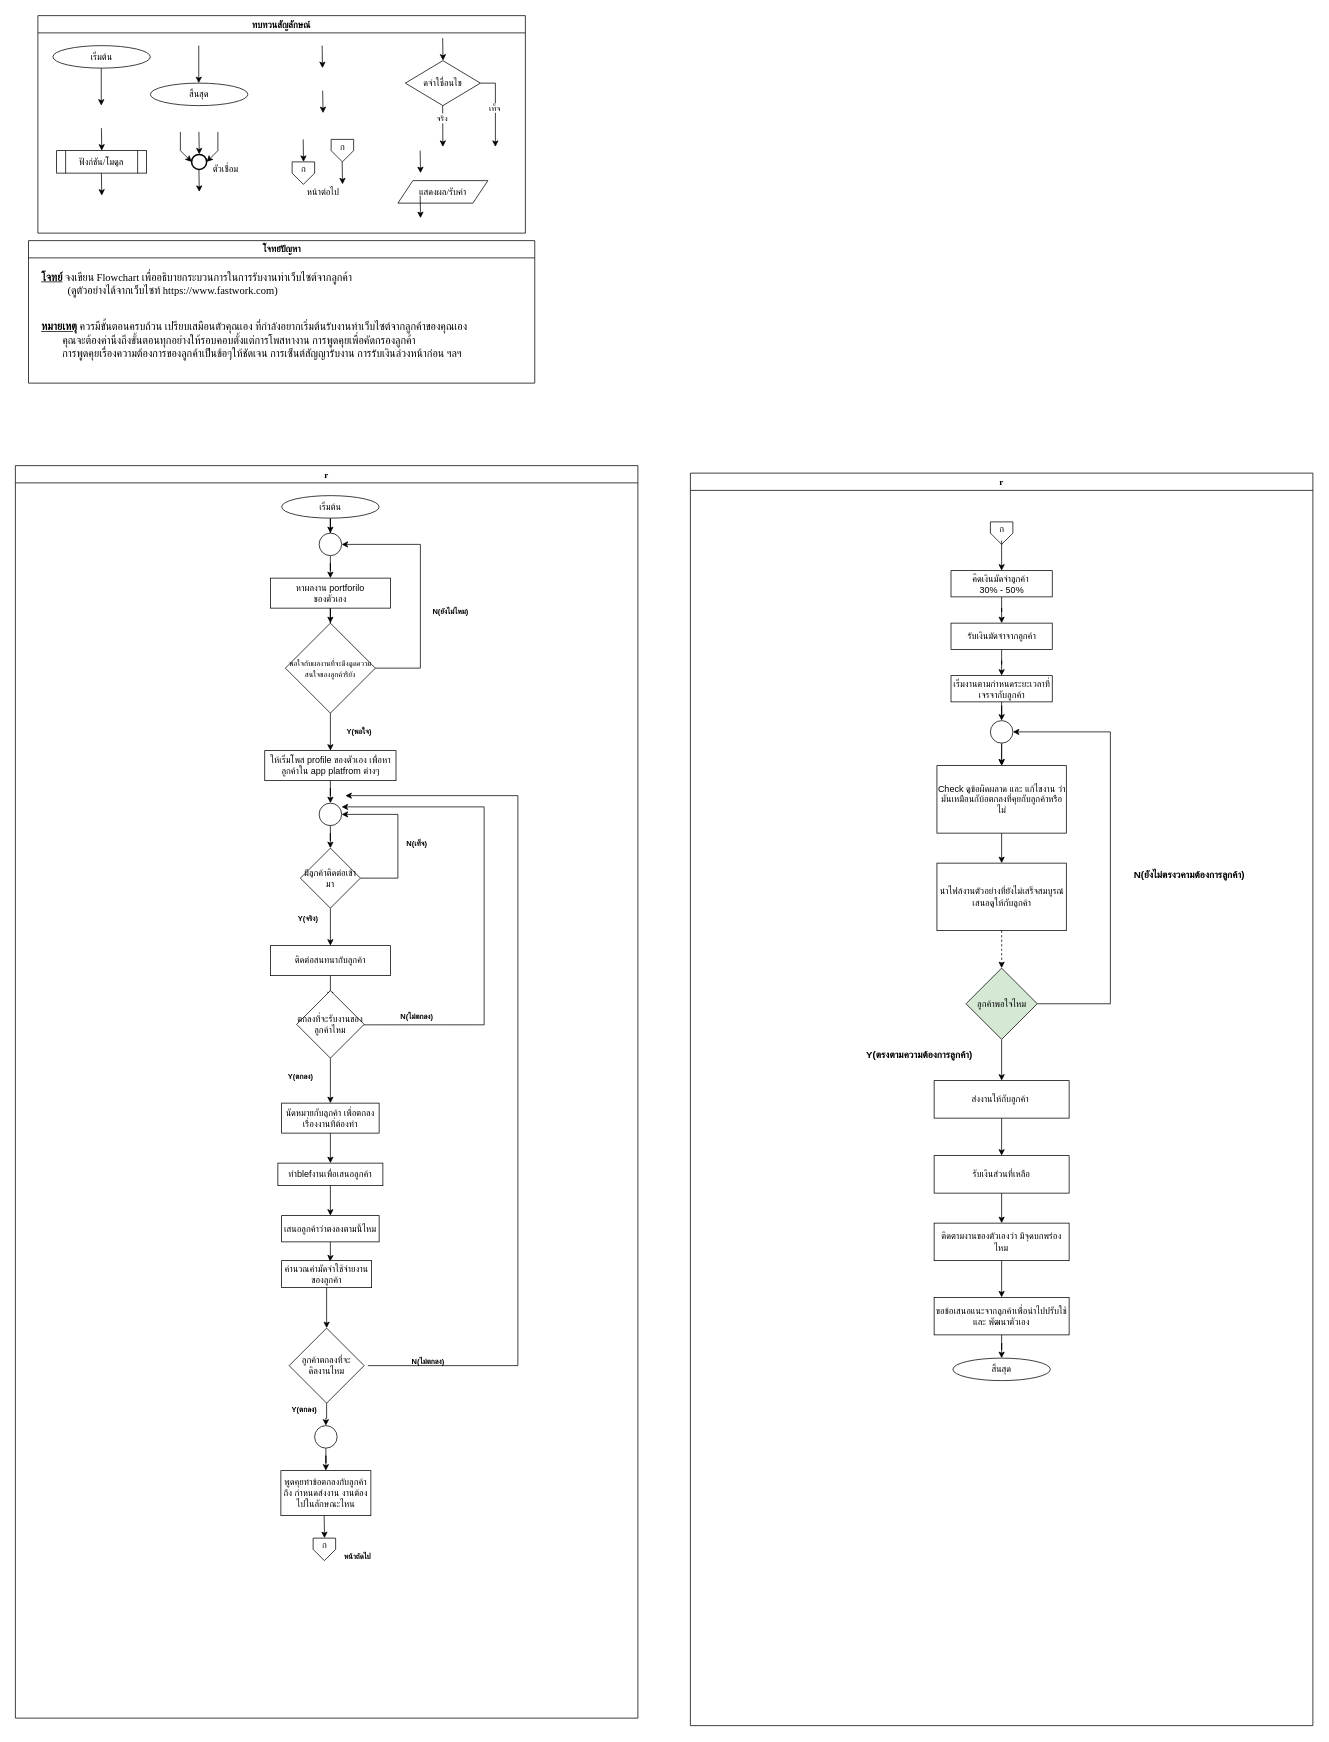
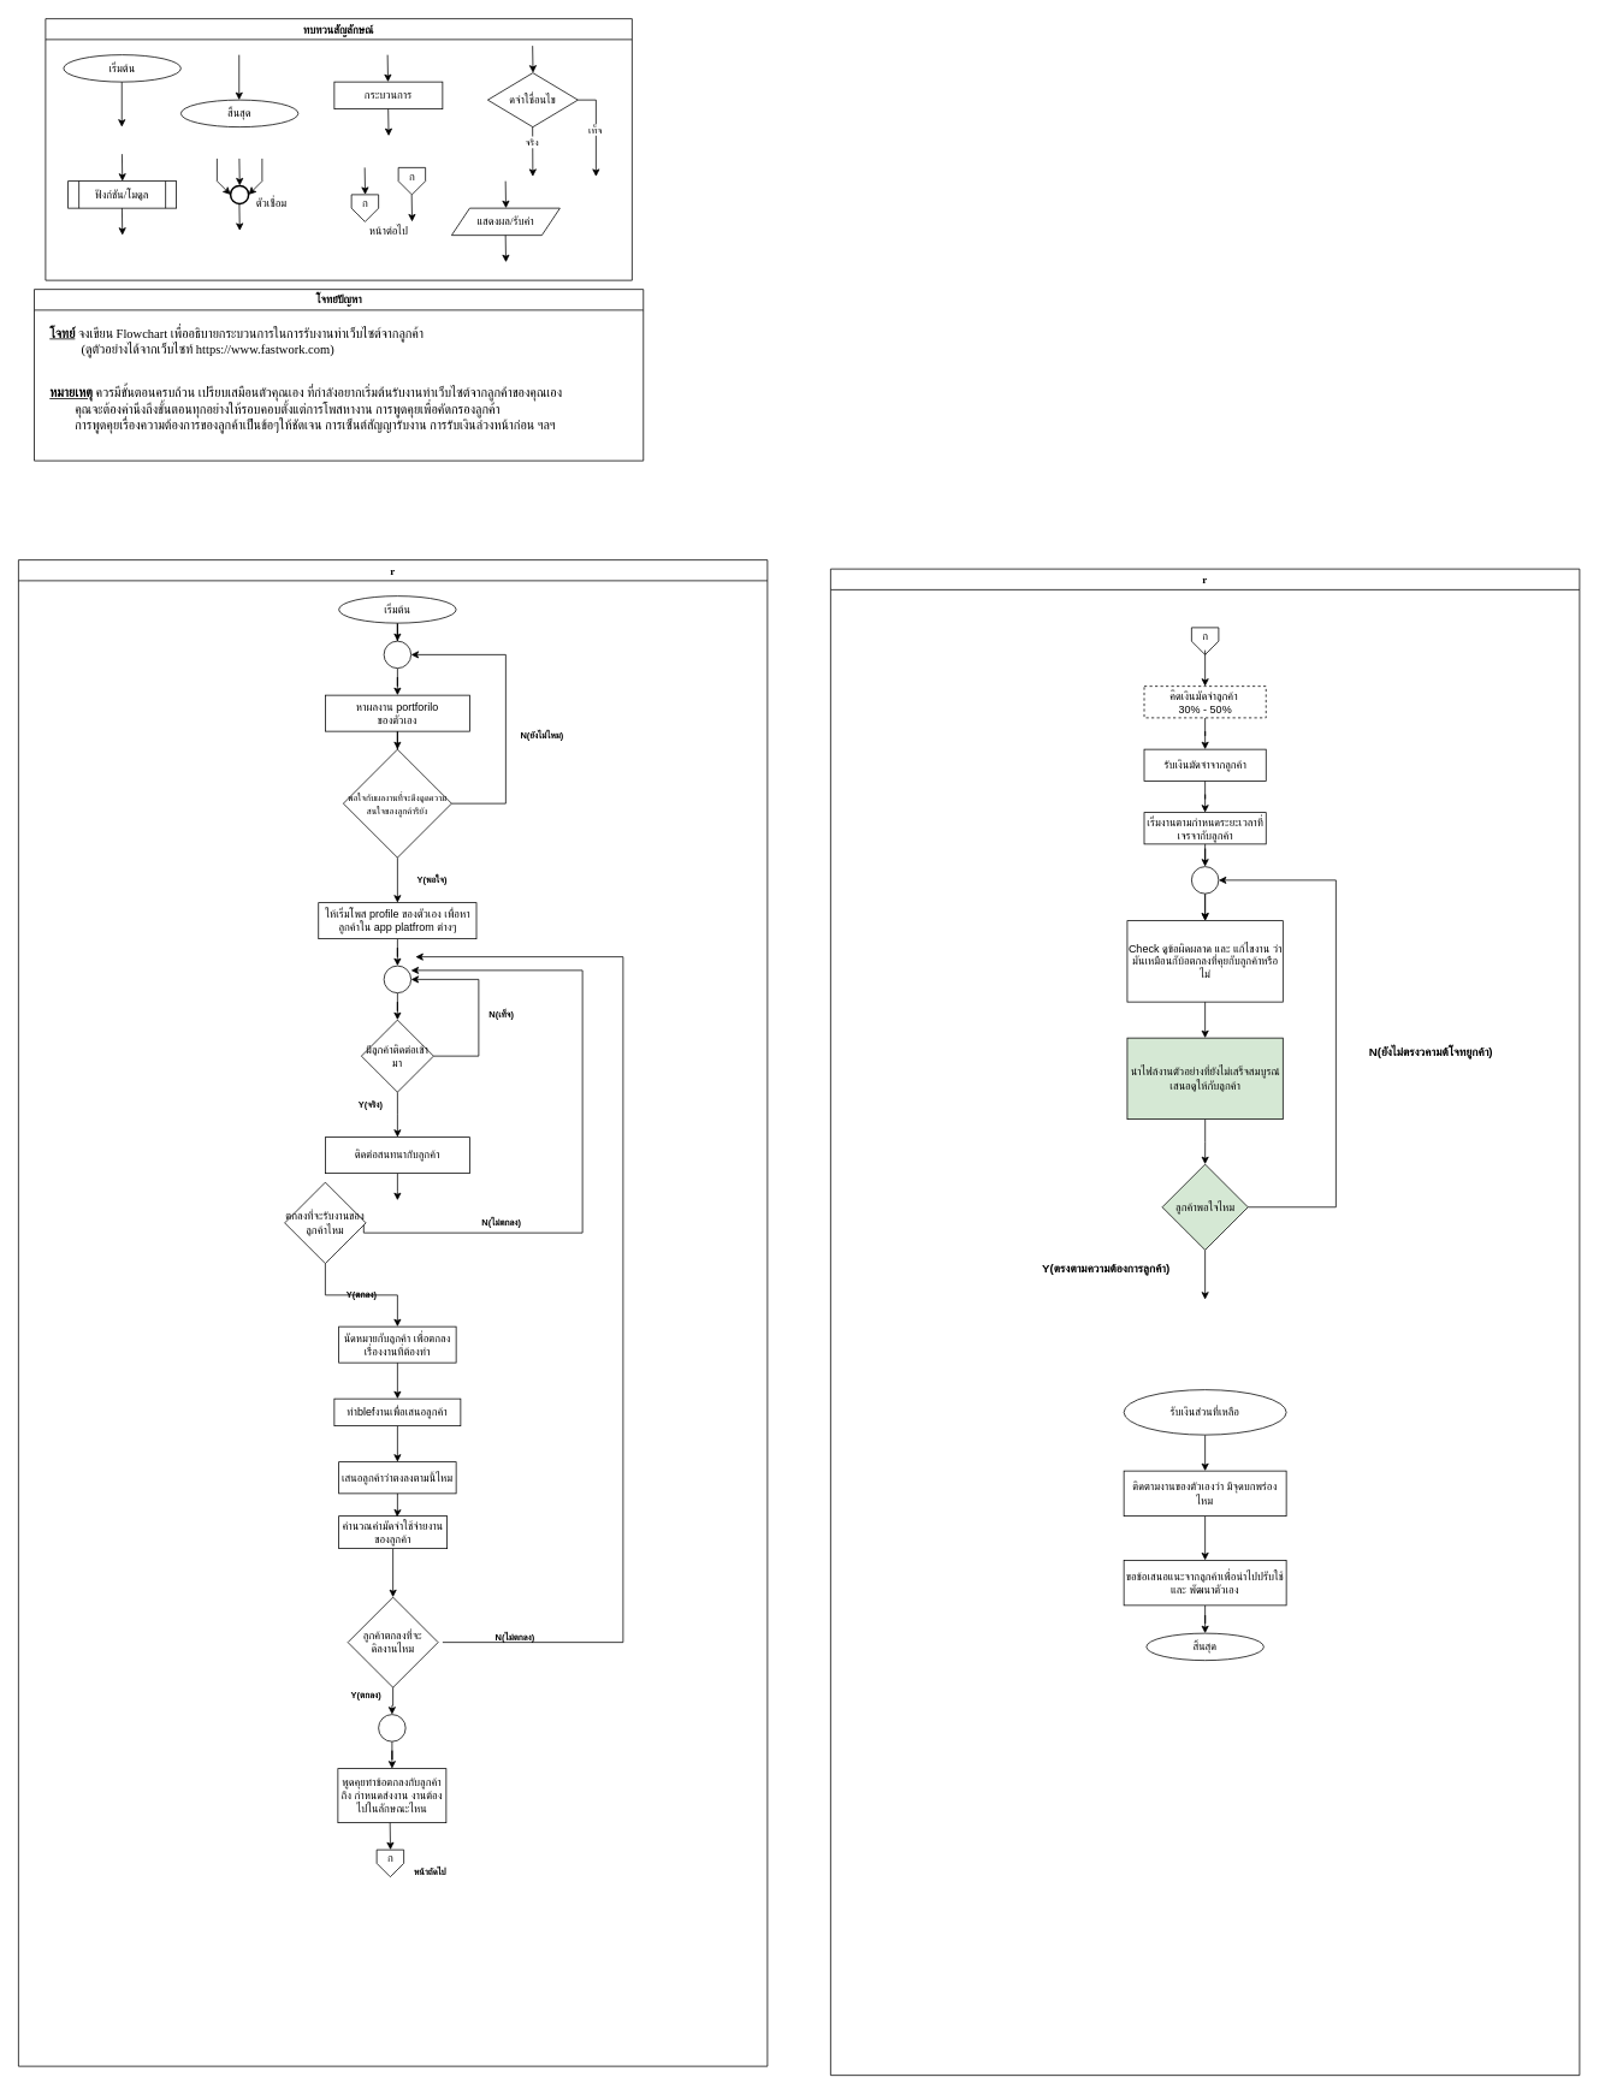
+ <mxCell id="7" value="กระบวนการ" style="rounded=0;whiteSpace=wrap;html=1;fontFamily=Sarabun;fontSource=https%3A%2F%2Ffonts.googleapis.com%2Fcss%3Ffamily%3DSarabun;" vertex="1" parent="2"><mxGeometry x="320" y="70" width="120" height="30" as="geometry" /></mxCell>
- <mxCell id="32" value="แสดงผล/รับค่า" style="shape=parallelogram;perimeter=parallelogramPerimeter;whiteSpace=wrap;html=1;fixedSize=1;fontFamily=Sarabun;fontSource=https%3A%2F%2Ffonts.googleapis.com%2Fcss%3Ffamily%3DSarabun;" vertex="1" parent="2"><mxGeometry x="480" y="220" width="120" height="30" as="geometry" /></mxCell>
+ <mxCell id="32" value="แสดงผล/รับค่า" style="shape=parallelogram;perimeter=parallelogramPerimeter;whiteSpace=wrap;html=1;fixedSize=1;fontFamily=Sarabun;fontSource=https%3A%2F%2Ffonts.googleapis.com%2Fcss%3Ffamily%3DSarabun;" vertex="1" parent="2"><mxGeometry x="450" y="210" width="120" height="30" as="geometry" /></mxCell>
- <mxCell id="91" value="คิดเงินมัดจำลูกค้า&amp;nbsp;&lt;div&gt;30% - 50%&lt;/div&gt;" style="whiteSpace=wrap;html=1;" vertex="1" parent="86"><mxGeometry x="347.5" y="130" width="135" height="35" as="geometry" /></mxCell>
+ <mxCell id="91" value="คิดเงินมัดจำลูกค้า&amp;nbsp;&lt;div&gt;30% - 50%&lt;/div&gt;" style="whiteSpace=wrap;html=1;dashed=1;" vertex="1" parent="86"><mxGeometry x="347.5" y="130" width="135" height="35" as="geometry" /></mxCell>
- <mxCell id="106" value="&lt;span&gt;N(ยังไม่ตรงวคามต้องการลูกค้า)&lt;/span&gt;" style="text;strokeColor=none;fillColor=none;html=1;fontSize=13;fontStyle=1;verticalAlign=middle;align=center;" vertex="1" parent="86"><mxGeometry x="600" y="500" width="130" height="70" as="geometry" /></mxCell>
+ <mxCell id="106" value="&lt;span&gt;N(ยังไม่ตรงวคามต้โจทยูกค้า)&lt;/span&gt;" style="text;strokeColor=none;fillColor=none;html=1;fontSize=13;fontStyle=1;verticalAlign=middle;align=center;" vertex="1" parent="86"><mxGeometry x="600" y="500" width="130" height="70" as="geometry" /></mxCell>
- <mxCell id="102" value="นำไฟล์งานตัวอย่างที่ยังไม่เสร็จสมบูรณ์เสนอดูให้กับลูกค้า" style="whiteSpace=wrap;html=1;" vertex="1" parent="86"><mxGeometry x="328.75" y="520" width="172.5" height="90" as="geometry" /></mxCell>
+ <mxCell id="102" value="นำไฟล์งานตัวอย่างที่ยังไม่เสร็จสมบูรณ์เสนอดูให้กับลูกค้า" style="whiteSpace=wrap;html=1;fillColor=#d5e8d4;" vertex="1" parent="86"><mxGeometry x="328.75" y="520" width="172.5" height="90" as="geometry" /></mxCell>
- <mxCell id="101" value="" style="edgeStyle=orthogonalEdgeStyle;rounded=0;orthogonalLoop=1;jettySize=auto;html=1;dashed=1;" edge="1" parent="86" source="102" target="105"><mxGeometry relative="1" as="geometry" /></mxCell>
+ <mxCell id="101" value="" style="edgeStyle=orthogonalEdgeStyle;rounded=0;orthogonalLoop=1;jettySize=auto;html=1;" edge="1" parent="86" source="102" target="105"><mxGeometry relative="1" as="geometry" /></mxCell>
- <mxCell id="61" value="ตกลงที่จะรับงานของลูกค้าไหม" style="rhombus;whiteSpace=wrap;html=1;rounded=0;" vertex="1" parent="35"><mxGeometry x="375" y="700" width="90" height="90" as="geometry" /></mxCell>
+ <mxCell id="61" value="ตกลงที่จะรับงานของลูกค้าไหม" style="rhombus;whiteSpace=wrap;html=1;rounded=0;" vertex="1" parent="35"><mxGeometry x="295" y="690" width="90" height="90" as="geometry" /></mxCell>
- <mxCell id="109" value="ส่งงานให้กับลูกค้า&amp;nbsp;" style="rounded=0;whiteSpace=wrap;html=1;" vertex="1" parent="86"><mxGeometry x="325" y="810" width="180" height="50" as="geometry" /></mxCell>
- <mxCell id="108" value="" style="edgeStyle=orthogonalEdgeStyle;rounded=0;orthogonalLoop=1;jettySize=auto;html=1;" edge="1" parent="86" source="109" target="111"><mxGeometry relative="1" as="geometry" /></mxCell>
- <mxCell id="111" value="รับเงินส่วนที่เหลือ" style="rounded=0;whiteSpace=wrap;html=1;" vertex="1" parent="86"><mxGeometry x="325" y="910" width="180" height="50" as="geometry" /></mxCell>
+ <mxCell id="111" value="รับเงินส่วนที่เหลือ" style="ellipse;whiteSpace=wrap;html=1;" vertex="1" parent="86"><mxGeometry x="325" y="910" width="180" height="50" as="geometry" /></mxCell>
